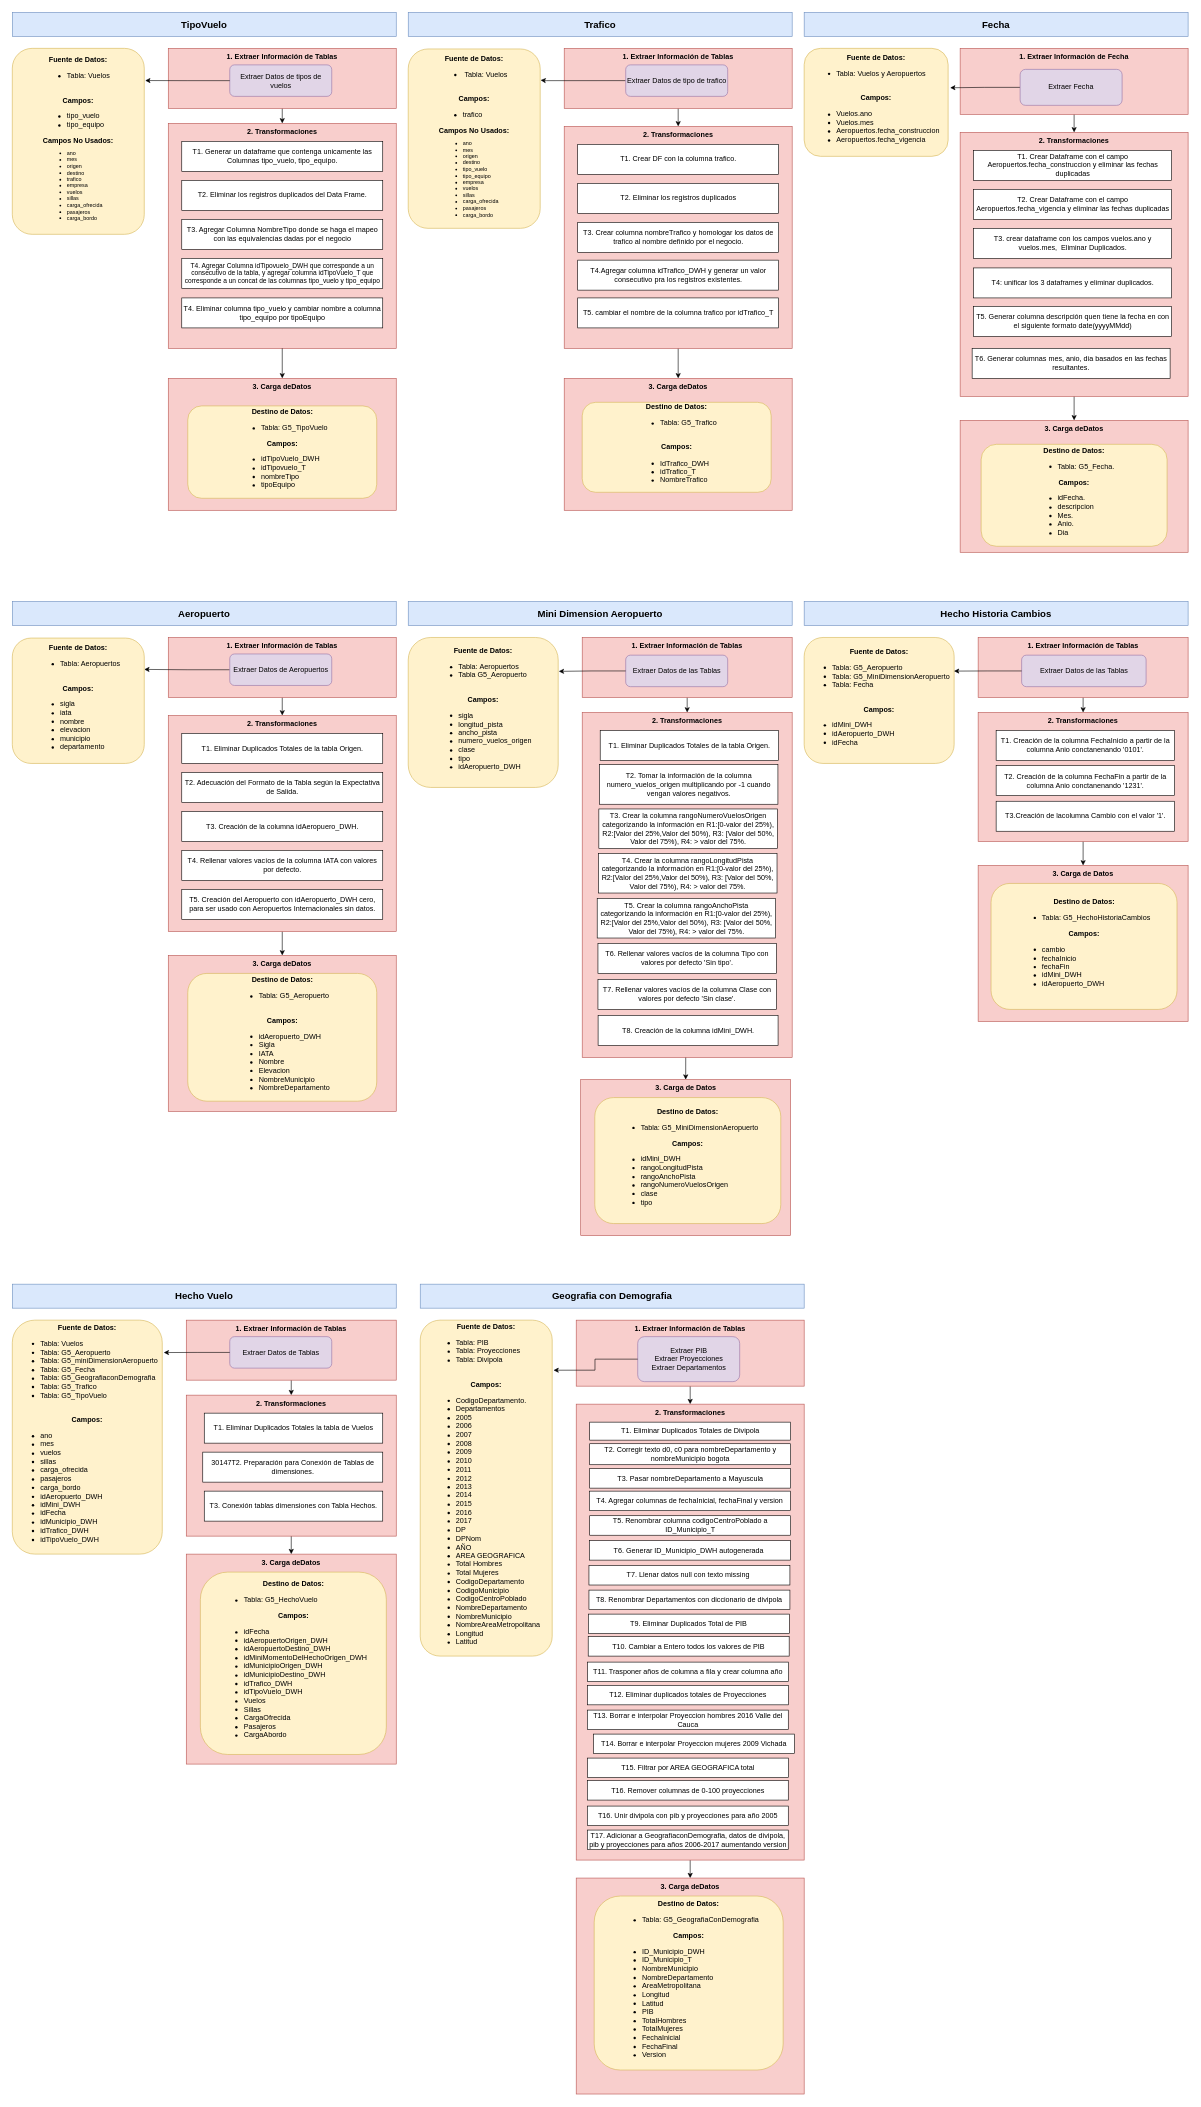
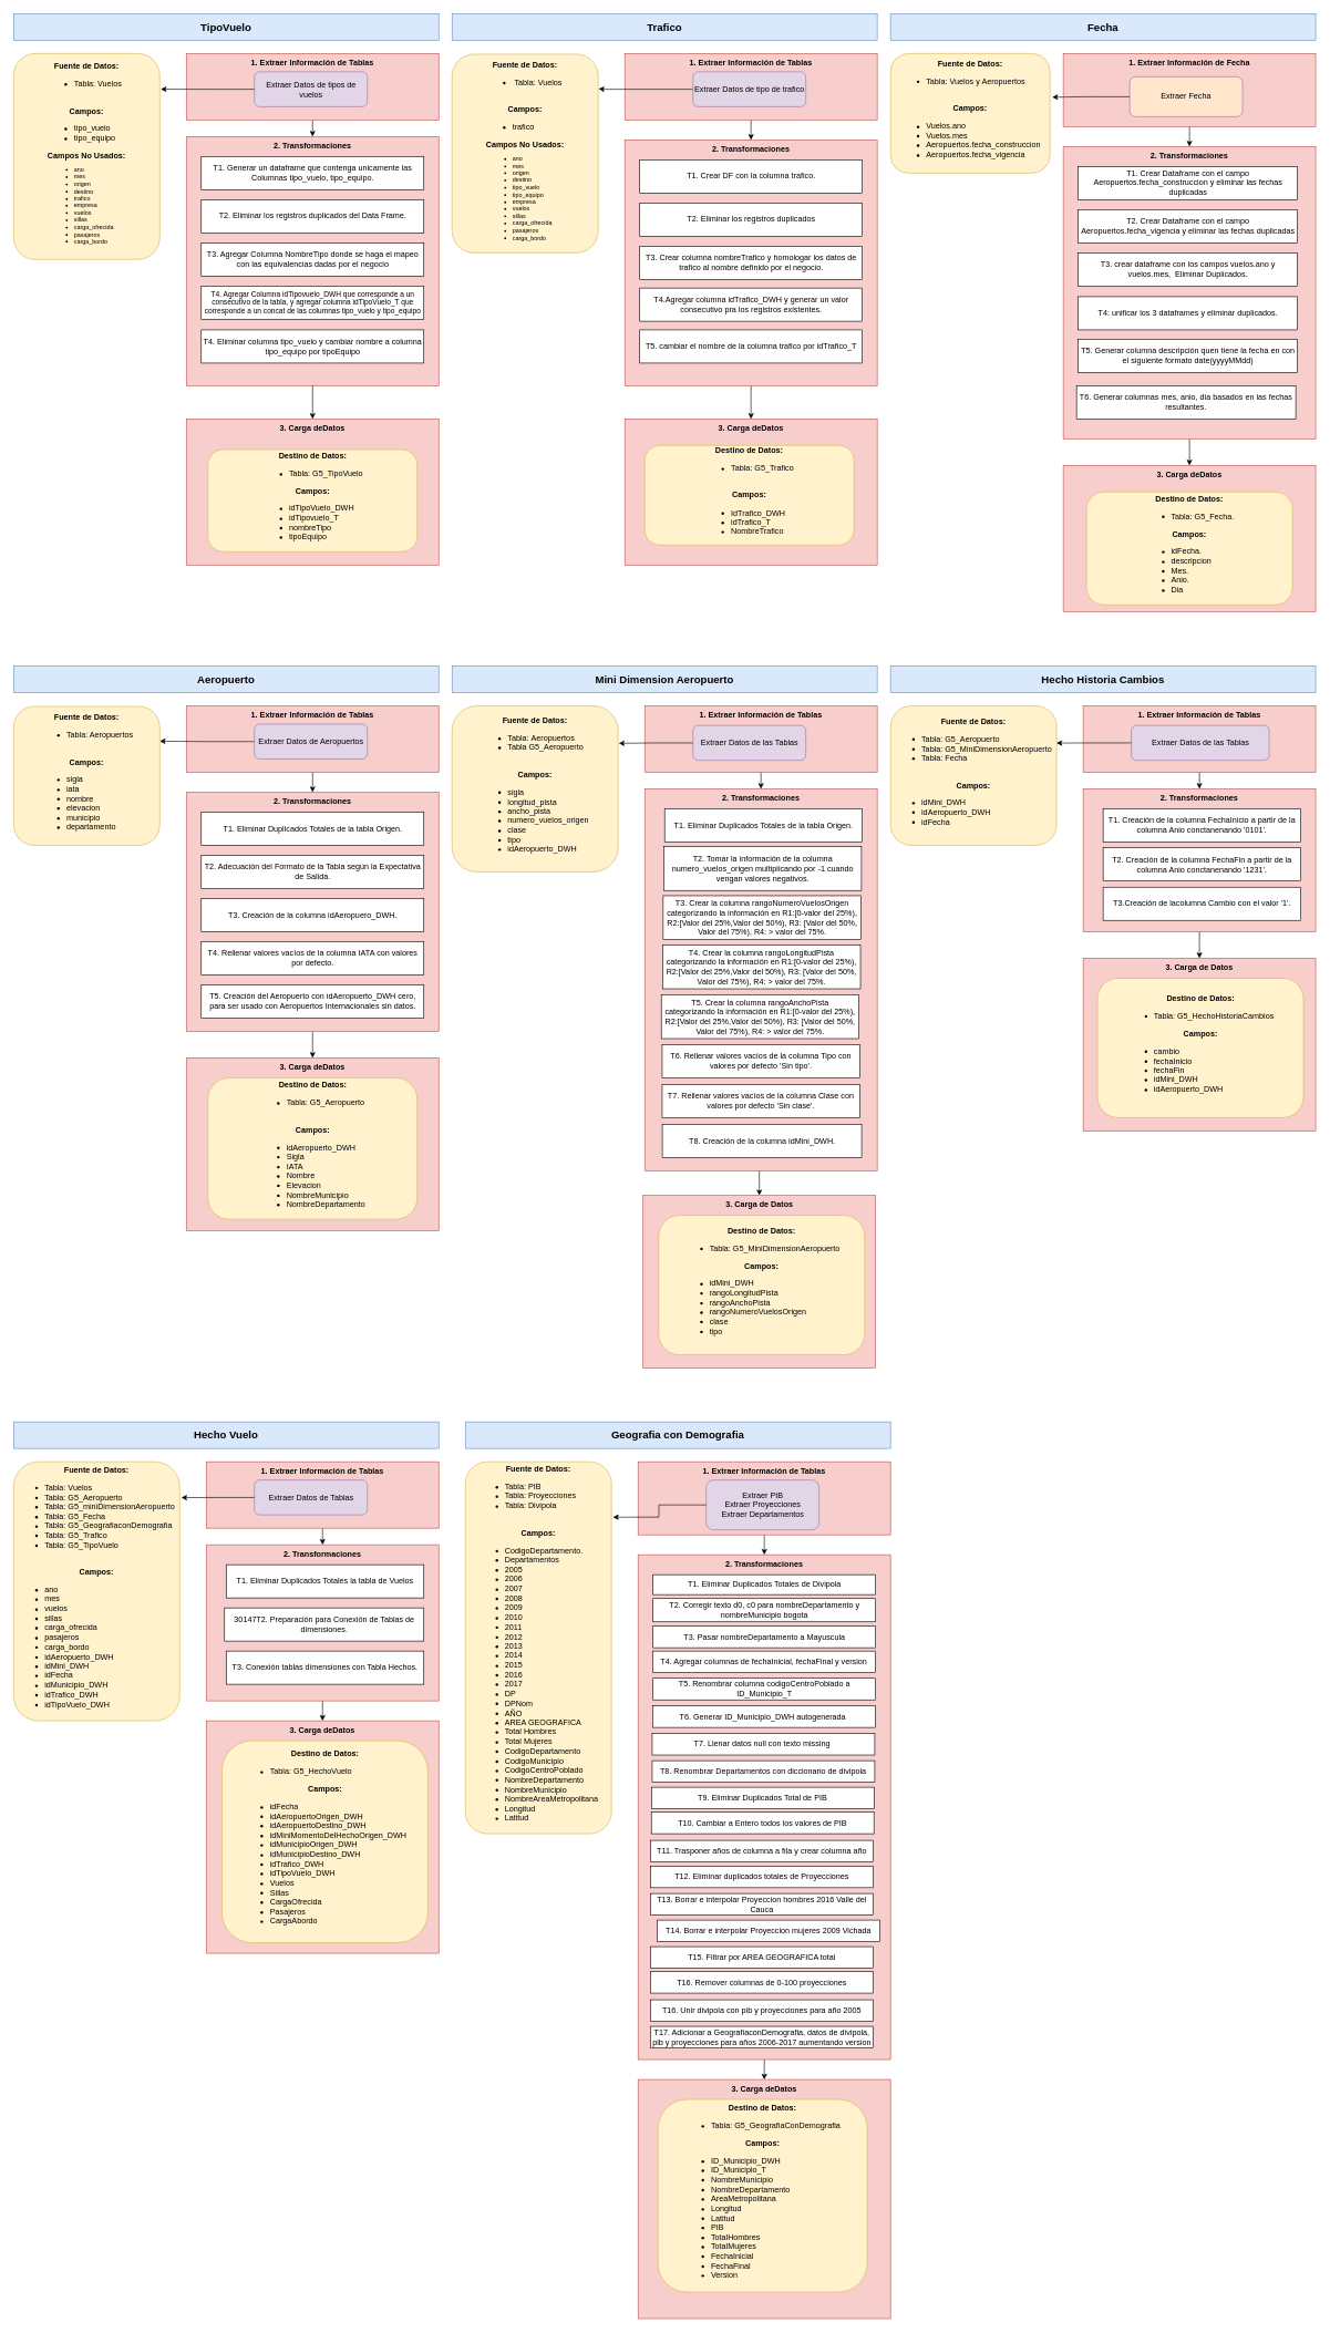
- <mxCell id="96" value="Extraer Fecha" style="rounded=1;whiteSpace=wrap;html=1;fillColor=#e1d5e7;strokeColor=#9673a6;" parent="1" vertex="1"><mxGeometry x="1700" y="115" width="170" height="60" as="geometry" /></mxCell>
+ <mxCell id="96" value="Extraer Fecha" style="rounded=1;whiteSpace=wrap;html=1;fillColor=#ffe6cc;strokeColor=#9673a6;" parent="1" vertex="1"><mxGeometry x="1700" y="115" width="170" height="60" as="geometry" /></mxCell>
